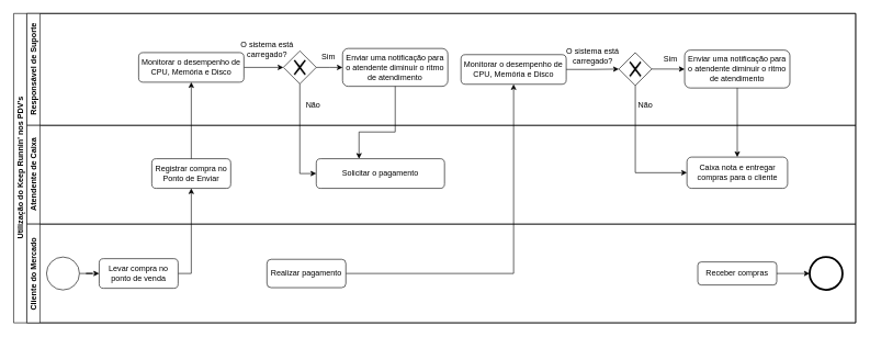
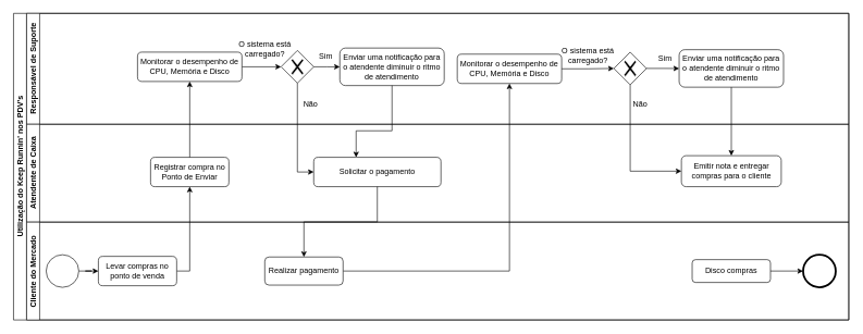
- <mxCell id="22" value="Caixa nota e entregar compras para o cliente" style="shape=ext;rounded=1;html=1;whiteSpace=wrap;" parent="20" vertex="1"><mxGeometry x="1003.5" y="48.16" width="153" height="47.5" as="geometry" /></mxCell>
+ <mxCell id="22" value="Emitir nota e entregar compras para o cliente" style="shape=ext;rounded=1;html=1;whiteSpace=wrap;" parent="20" vertex="1"><mxGeometry x="1003.5" y="48.16" width="153" height="47.5" as="geometry" /></mxCell>
+ <mxCell id="30" style="edgeStyle=orthogonalEdgeStyle;rounded=0;orthogonalLoop=1;jettySize=auto;html=1;exitX=0.5;exitY=1;exitDx=0;exitDy=0;" parent="2" source="23" target="40" edge="1"><mxGeometry relative="1" as="geometry" /></mxCell>
- <mxCell id="37" value="Levar compra no ponto de venda" style="shape=ext;rounded=1;html=1;whiteSpace=wrap;" parent="32" vertex="1"><mxGeometry x="110" y="52.5" width="120" height="45" as="geometry" /></mxCell>
+ <mxCell id="37" value="Levar compras no ponto de venda" style="shape=ext;rounded=1;html=1;whiteSpace=wrap;" parent="32" vertex="1"><mxGeometry x="110" y="52.5" width="120" height="45" as="geometry" /></mxCell>
- <mxCell id="38" value="Receber compras" style="shape=ext;rounded=1;html=1;whiteSpace=wrap;" parent="32" vertex="1"><mxGeometry x="1020" y="57.5" width="120" height="35" as="geometry" /></mxCell>
+ <mxCell id="38" value="Disco compras" style="shape=ext;rounded=1;html=1;whiteSpace=wrap;" parent="32" vertex="1"><mxGeometry x="1020" y="57.5" width="120" height="35" as="geometry" /></mxCell>
